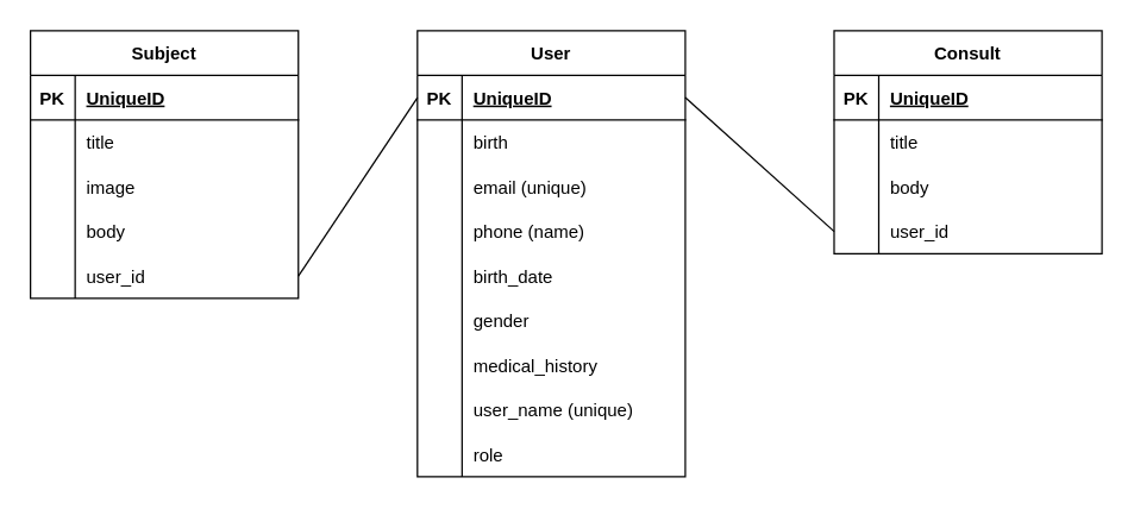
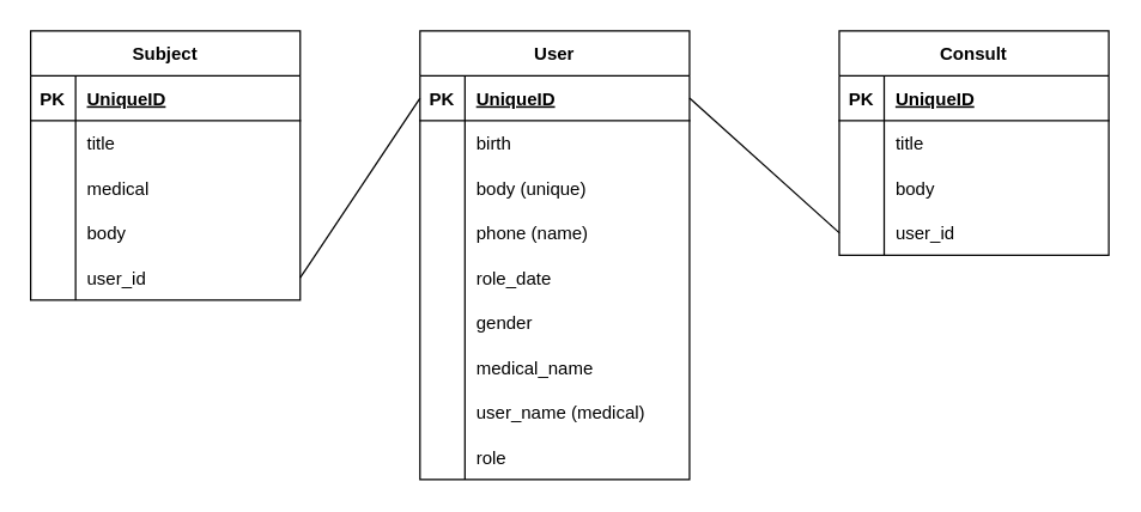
- <mxCell id="53" value="image" style="shape=partialRectangle;connectable=0;fillColor=none;top=0;left=0;bottom=0;right=0;align=left;spacingLeft=6;overflow=hidden;" vertex="1" parent="51"><mxGeometry x="30" width="150" height="30" as="geometry"><mxRectangle width="150" height="30" as="alternateBounds" /></mxGeometry></mxCell>
+ <mxCell id="53" value="medical" style="shape=partialRectangle;connectable=0;fillColor=none;top=0;left=0;bottom=0;right=0;align=left;spacingLeft=6;overflow=hidden;" vertex="1" parent="51"><mxGeometry x="30" width="150" height="30" as="geometry"><mxRectangle width="150" height="30" as="alternateBounds" /></mxGeometry></mxCell>
- <mxCell id="11" value="email (unique)" style="shape=partialRectangle;connectable=0;fillColor=none;top=0;left=0;bottom=0;right=0;align=left;spacingLeft=6;overflow=hidden;" vertex="1" parent="9"><mxGeometry x="30" width="150" height="30" as="geometry"><mxRectangle width="150" height="30" as="alternateBounds" /></mxGeometry></mxCell>
+ <mxCell id="11" value="body (unique)" style="shape=partialRectangle;connectable=0;fillColor=none;top=0;left=0;bottom=0;right=0;align=left;spacingLeft=6;overflow=hidden;" vertex="1" parent="9"><mxGeometry x="30" width="150" height="30" as="geometry"><mxRectangle width="150" height="30" as="alternateBounds" /></mxGeometry></mxCell>
- <mxCell id="17" value="birth_date" style="shape=partialRectangle;connectable=0;fillColor=none;top=0;left=0;bottom=0;right=0;align=left;spacingLeft=6;overflow=hidden;" vertex="1" parent="15"><mxGeometry x="30" width="150" height="30" as="geometry"><mxRectangle width="150" height="30" as="alternateBounds" /></mxGeometry></mxCell>
+ <mxCell id="17" value="role_date" style="shape=partialRectangle;connectable=0;fillColor=none;top=0;left=0;bottom=0;right=0;align=left;spacingLeft=6;overflow=hidden;" vertex="1" parent="15"><mxGeometry x="30" width="150" height="30" as="geometry"><mxRectangle width="150" height="30" as="alternateBounds" /></mxGeometry></mxCell>
- <mxCell id="23" value="medical_history" style="shape=partialRectangle;connectable=0;fillColor=none;top=0;left=0;bottom=0;right=0;align=left;spacingLeft=6;overflow=hidden;" vertex="1" parent="21"><mxGeometry x="30" width="150" height="30" as="geometry"><mxRectangle width="150" height="30" as="alternateBounds" /></mxGeometry></mxCell>
+ <mxCell id="23" value="medical_name" style="shape=partialRectangle;connectable=0;fillColor=none;top=0;left=0;bottom=0;right=0;align=left;spacingLeft=6;overflow=hidden;" vertex="1" parent="21"><mxGeometry x="30" width="150" height="30" as="geometry"><mxRectangle width="150" height="30" as="alternateBounds" /></mxGeometry></mxCell>
- <mxCell id="26" value="user_name (unique)" style="shape=partialRectangle;connectable=0;fillColor=none;top=0;left=0;bottom=0;right=0;align=left;spacingLeft=6;overflow=hidden;" vertex="1" parent="24"><mxGeometry x="30" width="150" height="30" as="geometry"><mxRectangle width="150" height="30" as="alternateBounds" /></mxGeometry></mxCell>
+ <mxCell id="26" value="user_name (medical)" style="shape=partialRectangle;connectable=0;fillColor=none;top=0;left=0;bottom=0;right=0;align=left;spacingLeft=6;overflow=hidden;" vertex="1" parent="24"><mxGeometry x="30" width="150" height="30" as="geometry"><mxRectangle width="150" height="30" as="alternateBounds" /></mxGeometry></mxCell>
